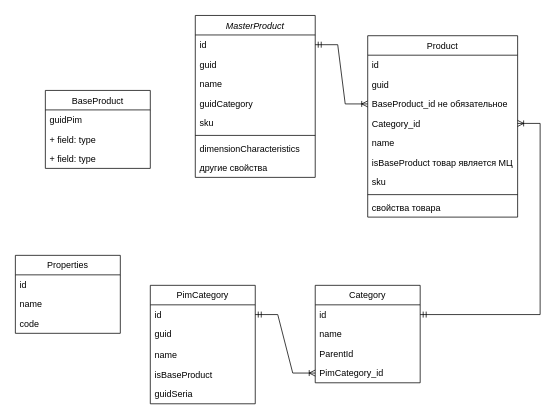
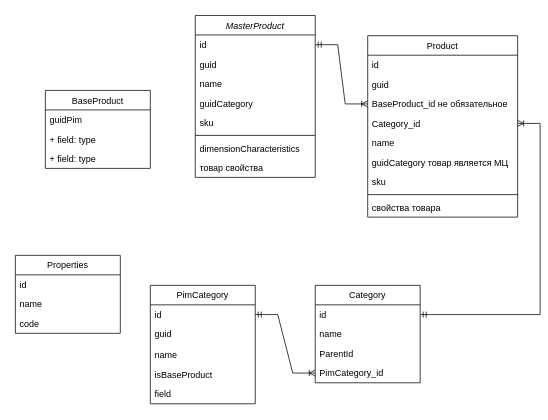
- <mxCell id="17" value="isBaseProduct товар является МЦ" style="text;align=left;verticalAlign=top;spacingLeft=4;spacingRight=4;overflow=hidden;rotatable=0;points=[[0,0.5],[1,0.5]];portConstraint=eastwest;rounded=0;shadow=0;html=0;" vertex="1" parent="11"><mxGeometry y="156" width="200" height="26" as="geometry" /></mxCell>
+ <mxCell id="17" value="guidCategory товар является МЦ" style="text;align=left;verticalAlign=top;spacingLeft=4;spacingRight=4;overflow=hidden;rotatable=0;points=[[0,0.5],[1,0.5]];portConstraint=eastwest;rounded=0;shadow=0;html=0;" vertex="1" parent="11"><mxGeometry y="156" width="200" height="26" as="geometry" /></mxCell>
- <mxCell id="10" value="другие свойства" style="text;align=left;verticalAlign=top;spacingLeft=4;spacingRight=4;overflow=hidden;rotatable=0;points=[[0,0.5],[1,0.5]];portConstraint=eastwest;" parent="2" vertex="1"><mxGeometry y="190" width="160" height="26" as="geometry" /></mxCell>
+ <mxCell id="10" value="товар свойства" style="text;align=left;verticalAlign=top;spacingLeft=4;spacingRight=4;overflow=hidden;rotatable=0;points=[[0,0.5],[1,0.5]];portConstraint=eastwest;" parent="2" vertex="1"><mxGeometry y="190" width="160" height="26" as="geometry" /></mxCell>
- <mxCell id="26" value="guidSeria" style="text;strokeColor=none;fillColor=none;align=left;verticalAlign=top;spacingLeft=4;spacingRight=4;overflow=hidden;rotatable=0;points=[[0,0.5],[1,0.5]];portConstraint=eastwest;" vertex="1" parent="21"><mxGeometry y="132" width="140" height="26" as="geometry" /></mxCell>
+ <mxCell id="26" value="field" style="text;strokeColor=none;fillColor=none;align=left;verticalAlign=top;spacingLeft=4;spacingRight=4;overflow=hidden;rotatable=0;points=[[0,0.5],[1,0.5]];portConstraint=eastwest;" vertex="1" parent="21"><mxGeometry y="132" width="140" height="26" as="geometry" /></mxCell>
